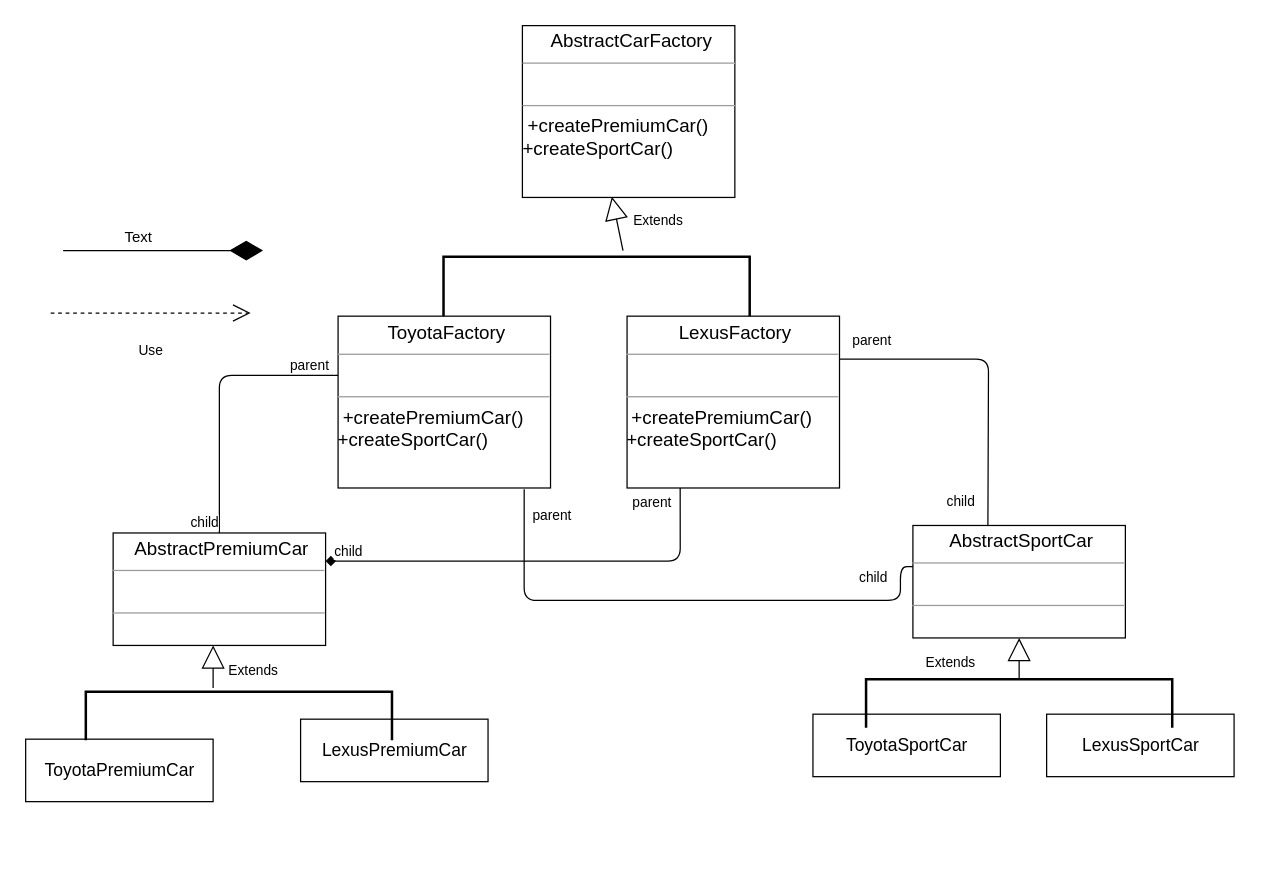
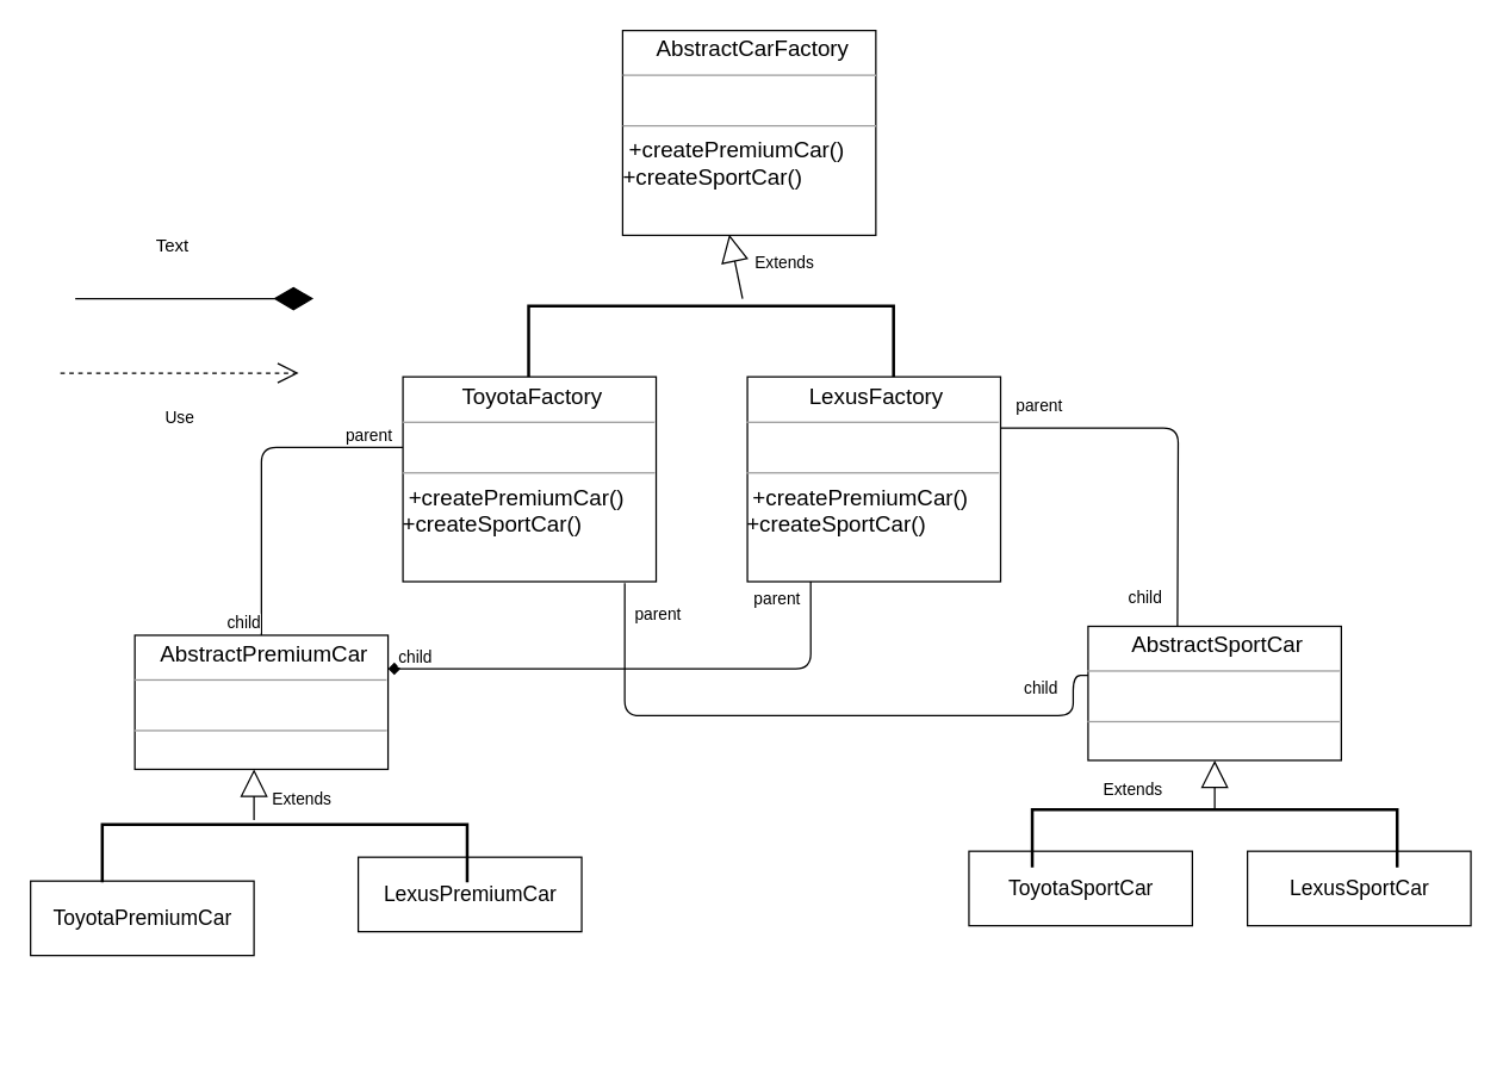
- <mxCell id="31" value="Text" style="text;html=1;align=center;verticalAlign=middle;resizable=0;points=[];autosize=1;" vertex="1" parent="1"><mxGeometry x="90" y="180" width="40" height="20" as="geometry" /></mxCell>
+ <mxCell id="31" value="Text" style="text;html=1;align=center;verticalAlign=middle;resizable=0;points=[];autosize=1;" vertex="1" parent="1"><mxGeometry x="95" y="155" width="40" height="20" as="geometry" /></mxCell>
